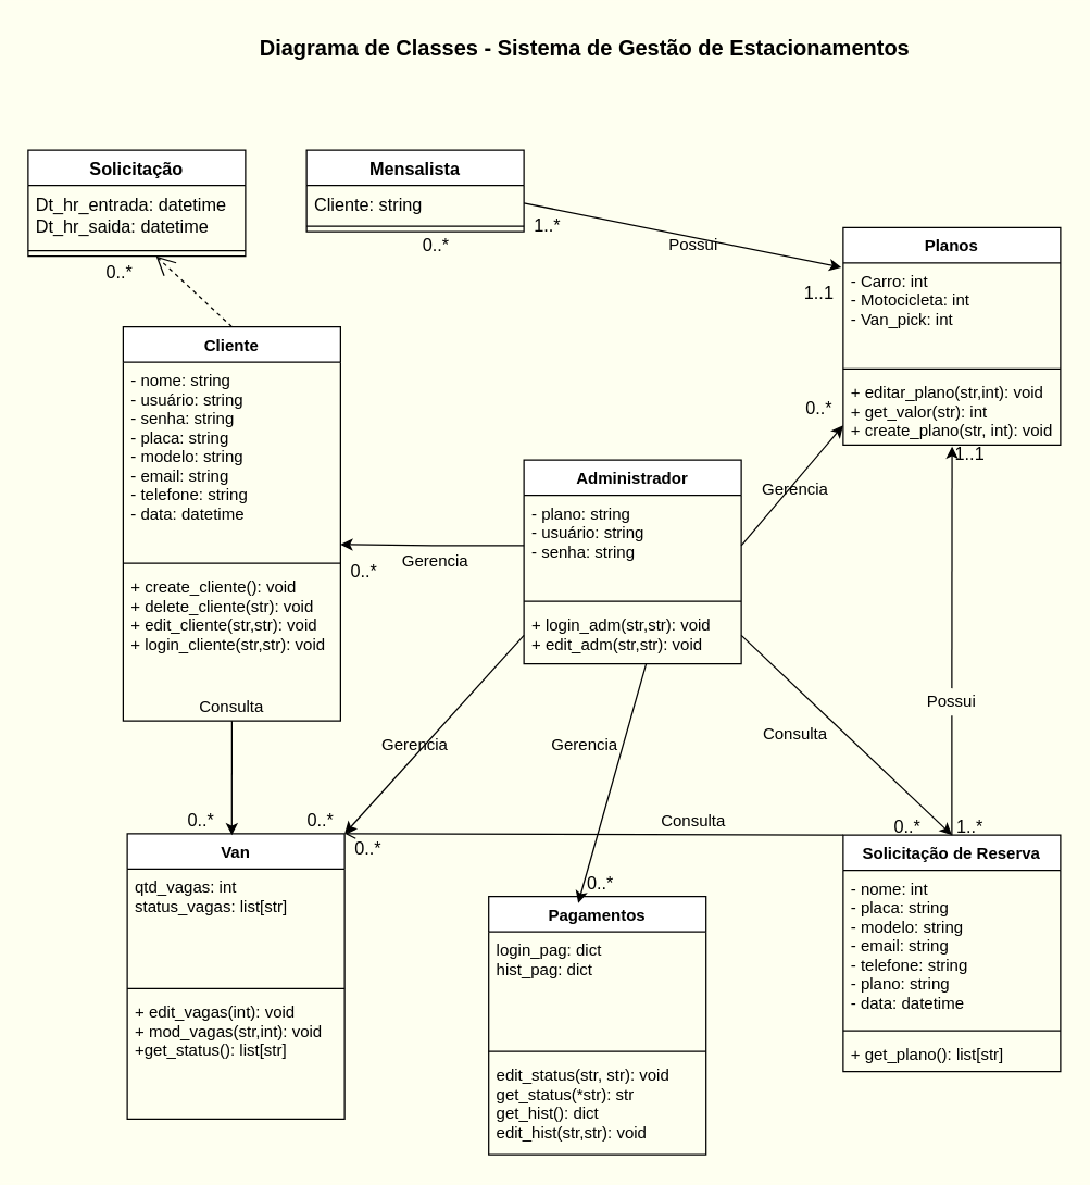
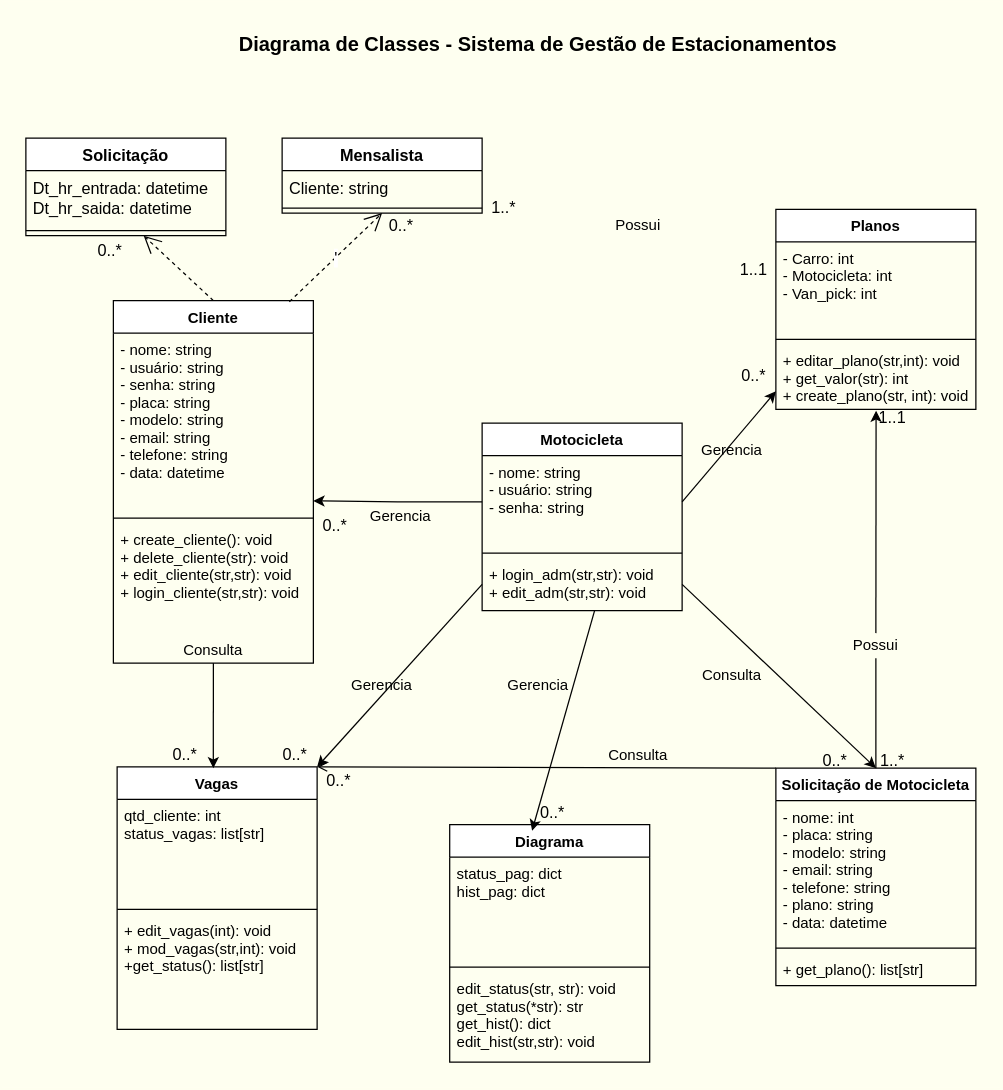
- <mxCell id="30" value="" style="endArrow=classic;html=1;rounded=0;exitX=1;exitY=0.5;exitDx=0;exitDy=0;startArrow=none;startFill=0;entryX=-0.008;entryY=0.044;entryDx=0;entryDy=0;entryPerimeter=0;" edge="1" parent="1" source="58" target="27"><mxGeometry width="50" height="50" relative="1" as="geometry"><mxPoint x="540" y="364" as="sourcePoint" /><mxPoint x="570" y="314" as="targetPoint" /></mxGeometry></mxCell>
+ <mxCell id="63" value="'" style="endArrow=open;endSize=12;dashed=1;html=1;rounded=0;fontSize=13;entryX=0.5;entryY=1;entryDx=0;entryDy=0;exitX=0.88;exitY=0.003;exitDx=0;exitDy=0;exitPerimeter=0;" edge="1" parent="1" source="2" target="57"><mxGeometry width="160" relative="1" as="geometry"><mxPoint x="290" y="310" as="sourcePoint" /><mxPoint x="450" y="310" as="targetPoint" /></mxGeometry></mxCell>
- <mxCell id="7" value="Administrador" style="swimlane;fontStyle=1;align=center;verticalAlign=top;childLayout=stackLayout;horizontal=1;startSize=26;horizontalStack=0;resizeParent=1;resizeParentMax=0;resizeLast=0;collapsible=1;marginBottom=0;" vertex="1" parent="1"><mxGeometry x="385" y="338" width="160" height="150" as="geometry" /></mxCell>
+ <mxCell id="7" value="Motocicleta" style="swimlane;fontStyle=1;align=center;verticalAlign=top;childLayout=stackLayout;horizontal=1;startSize=26;horizontalStack=0;resizeParent=1;resizeParentMax=0;resizeLast=0;collapsible=1;marginBottom=0;" vertex="1" parent="1"><mxGeometry x="385" y="338" width="160" height="150" as="geometry" /></mxCell>
- <mxCell id="8" value="- plano: string&#10;- usuário: string&#10;- senha: string" style="text;strokeColor=none;fillColor=none;align=left;verticalAlign=top;spacingLeft=4;spacingRight=4;overflow=hidden;rotatable=0;points=[[0,0.5],[1,0.5]];portConstraint=eastwest;" vertex="1" parent="7"><mxGeometry y="26" width="160" height="74" as="geometry" /></mxCell>
+ <mxCell id="8" value="- nome: string&#10;- usuário: string&#10;- senha: string" style="text;strokeColor=none;fillColor=none;align=left;verticalAlign=top;spacingLeft=4;spacingRight=4;overflow=hidden;rotatable=0;points=[[0,0.5],[1,0.5]];portConstraint=eastwest;" vertex="1" parent="7"><mxGeometry y="26" width="160" height="74" as="geometry" /></mxCell>
- <mxCell id="11" value="Van" style="swimlane;fontStyle=1;align=center;verticalAlign=top;childLayout=stackLayout;horizontal=1;startSize=26;horizontalStack=0;resizeParent=1;resizeParentMax=0;resizeLast=0;collapsible=1;marginBottom=0;" vertex="1" parent="1"><mxGeometry x="93" y="613" width="160" height="210" as="geometry" /></mxCell>
+ <mxCell id="11" value="Vagas" style="swimlane;fontStyle=1;align=center;verticalAlign=top;childLayout=stackLayout;horizontal=1;startSize=26;horizontalStack=0;resizeParent=1;resizeParentMax=0;resizeLast=0;collapsible=1;marginBottom=0;" vertex="1" parent="1"><mxGeometry x="93" y="613" width="160" height="210" as="geometry" /></mxCell>
- <mxCell id="22" value="Solicitação de Reserva" style="swimlane;fontStyle=1;align=center;verticalAlign=top;childLayout=stackLayout;horizontal=1;startSize=26;horizontalStack=0;resizeParent=1;resizeParentMax=0;resizeLast=0;collapsible=1;marginBottom=0;" vertex="1" parent="1"><mxGeometry x="620" y="614" width="160" height="174" as="geometry" /></mxCell>
+ <mxCell id="22" value="Solicitação de Motocicleta" style="swimlane;fontStyle=1;align=center;verticalAlign=top;childLayout=stackLayout;horizontal=1;startSize=26;horizontalStack=0;resizeParent=1;resizeParentMax=0;resizeLast=0;collapsible=1;marginBottom=0;" vertex="1" parent="1"><mxGeometry x="620" y="614" width="160" height="174" as="geometry" /></mxCell>
- <mxCell id="12" value="qtd_vagas: int&#10;status_vagas: list[str]" style="text;strokeColor=none;fillColor=none;align=left;verticalAlign=top;spacingLeft=4;spacingRight=4;overflow=hidden;rotatable=0;points=[[0,0.5],[1,0.5]];portConstraint=eastwest;" vertex="1" parent="11"><mxGeometry y="26" width="160" height="84" as="geometry" /></mxCell>
+ <mxCell id="12" value="qtd_cliente: int&#10;status_vagas: list[str]" style="text;strokeColor=none;fillColor=none;align=left;verticalAlign=top;spacingLeft=4;spacingRight=4;overflow=hidden;rotatable=0;points=[[0,0.5],[1,0.5]];portConstraint=eastwest;" vertex="1" parent="11"><mxGeometry y="26" width="160" height="84" as="geometry" /></mxCell>
- <mxCell id="16" value="Pagamentos" style="swimlane;fontStyle=1;align=center;verticalAlign=top;childLayout=stackLayout;horizontal=1;startSize=26;horizontalStack=0;resizeParent=1;resizeParentMax=0;resizeLast=0;collapsible=1;marginBottom=0;" vertex="1" parent="1"><mxGeometry x="359.06" y="659.29" width="160" height="190" as="geometry" /></mxCell>
+ <mxCell id="16" value="Diagrama" style="swimlane;fontStyle=1;align=center;verticalAlign=top;childLayout=stackLayout;horizontal=1;startSize=26;horizontalStack=0;resizeParent=1;resizeParentMax=0;resizeLast=0;collapsible=1;marginBottom=0;" vertex="1" parent="1"><mxGeometry x="359.06" y="659.29" width="160" height="190" as="geometry" /></mxCell>
- <mxCell id="17" value="login_pag: dict&#10;hist_pag: dict" style="text;strokeColor=none;fillColor=none;align=left;verticalAlign=top;spacingLeft=4;spacingRight=4;overflow=hidden;rotatable=0;points=[[0,0.5],[1,0.5]];portConstraint=eastwest;" vertex="1" parent="16"><mxGeometry y="26" width="160" height="84" as="geometry" /></mxCell>
+ <mxCell id="17" value="status_pag: dict&#10;hist_pag: dict" style="text;strokeColor=none;fillColor=none;align=left;verticalAlign=top;spacingLeft=4;spacingRight=4;overflow=hidden;rotatable=0;points=[[0,0.5],[1,0.5]];portConstraint=eastwest;" vertex="1" parent="16"><mxGeometry y="26" width="160" height="84" as="geometry" /></mxCell>
